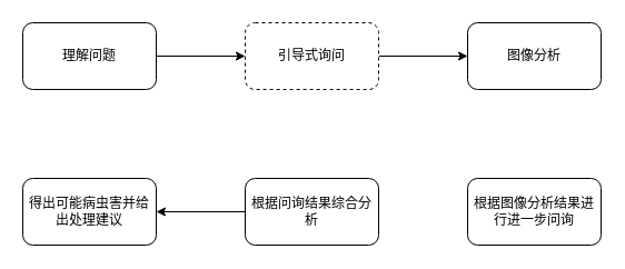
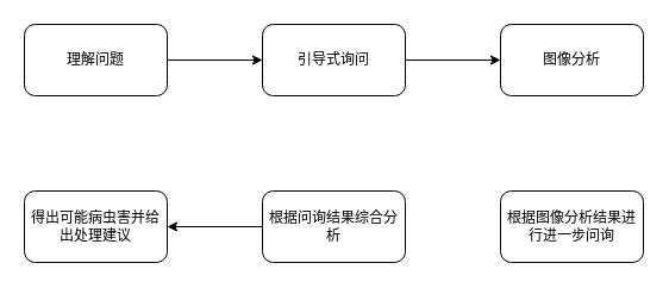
- <mxCell id="5" value="引导式询问" style="whiteSpace=wrap;html=1;rounded=1;dashed=1;" vertex="1" parent="1"><mxGeometry x="220" y="20" width="120" height="60" as="geometry" /></mxCell>
+ <mxCell id="5" value="引导式询问" style="whiteSpace=wrap;html=1;rounded=1;" vertex="1" parent="1"><mxGeometry x="220" y="20" width="120" height="60" as="geometry" /></mxCell>
